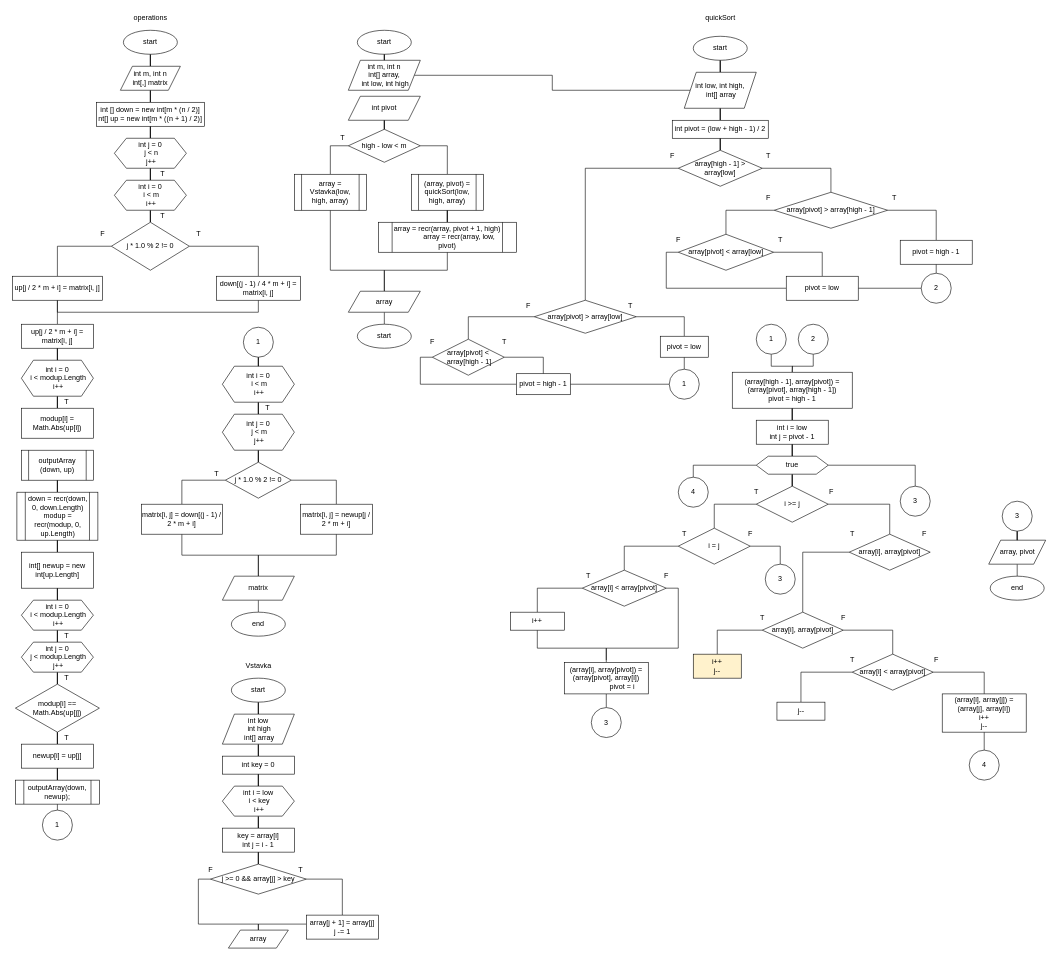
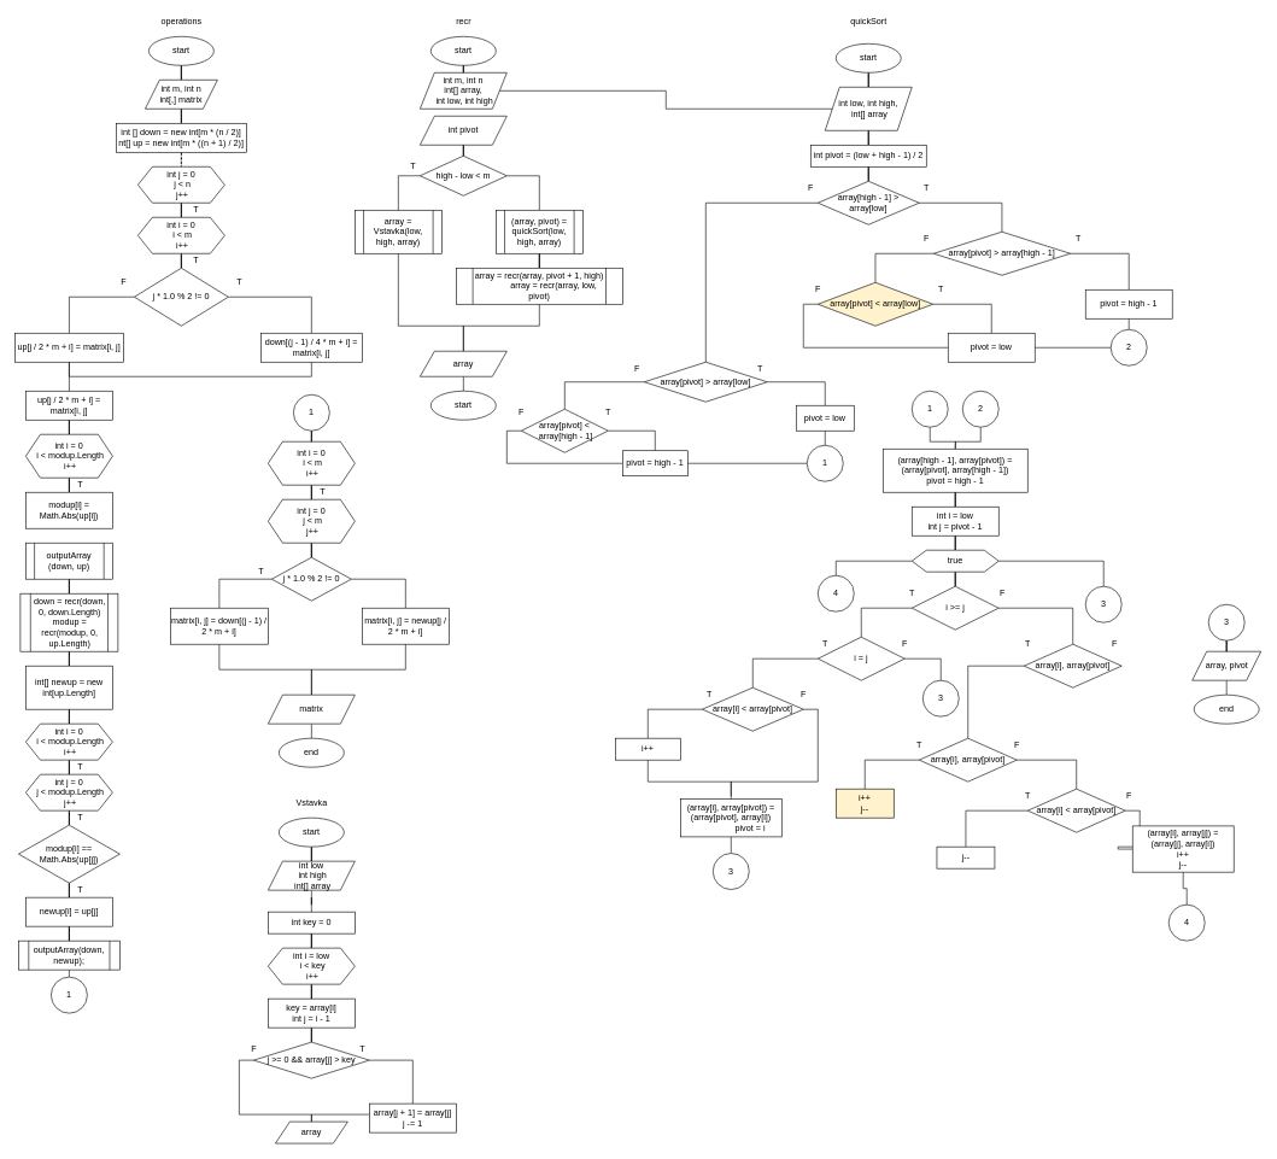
+ <mxCell id="68" value="recr" style="text;html=1;align=center;verticalAlign=middle;resizable=0;points=[];autosize=1;strokeColor=none;fillColor=none;" vertex="1" parent="1"><mxGeometry x="620" y="20" width="40" height="20" as="geometry" /></mxCell>
- <mxCell id="7" value="" style="edgeStyle=orthogonalEdgeStyle;rounded=0;orthogonalLoop=1;jettySize=auto;html=1;endArrow=none;endFill=0;" edge="1" parent="1" source="8" target="10"><mxGeometry relative="1" as="geometry" /></mxCell>
+ <mxCell id="7" value="" style="edgeStyle=orthogonalEdgeStyle;rounded=0;orthogonalLoop=1;jettySize=auto;html=1;endArrow=none;endFill=0;dashed=1;" edge="1" parent="1" source="8" target="10"><mxGeometry relative="1" as="geometry" /></mxCell>
- <mxCell id="126" value="array[pivot] &amp;lt; array[low]" style="rhombus;whiteSpace=wrap;html=1;" vertex="1" parent="1"><mxGeometry x="1130" y="390" width="159" height="60" as="geometry" /></mxCell>
+ <mxCell id="126" value="array[pivot] &amp;lt; array[low]" style="rhombus;whiteSpace=wrap;html=1;fillColor=#fff2cc;" vertex="1" parent="1"><mxGeometry x="1130" y="390" width="159" height="60" as="geometry" /></mxCell>
- <mxCell id="201" value="(array[i], array[j]) = (array[j], array[i])&lt;br&gt;i++&lt;br&gt;j--" style="whiteSpace=wrap;html=1;" vertex="1" parent="1"><mxGeometry x="1570" y="1156.25" width="140" height="63.75" as="geometry" /></mxCell>
+ <mxCell id="201" value="(array[i], array[j]) = (array[j], array[i])&lt;br&gt;i++&lt;br&gt;j--" style="whiteSpace=wrap;html=1;" vertex="1" parent="1"><mxGeometry x="1565" y="1141.25" width="140" height="63.75" as="geometry" /></mxCell>
- <mxCell id="95" value="int low&lt;br&gt;&amp;nbsp;int high&lt;br&gt;&amp;nbsp;int[] array" style="shape=parallelogram;perimeter=parallelogramPerimeter;whiteSpace=wrap;html=1;fixedSize=1;" vertex="1" parent="1"><mxGeometry x="370" y="1190" width="120" height="50" as="geometry" /></mxCell>
+ <mxCell id="95" value="int low&lt;br&gt;&amp;nbsp;int high&lt;br&gt;&amp;nbsp;int[] array" style="shape=parallelogram;perimeter=parallelogramPerimeter;whiteSpace=wrap;html=1;fixedSize=1;" vertex="1" parent="1"><mxGeometry x="370" y="1190" width="120" height="40" as="geometry" /></mxCell>
